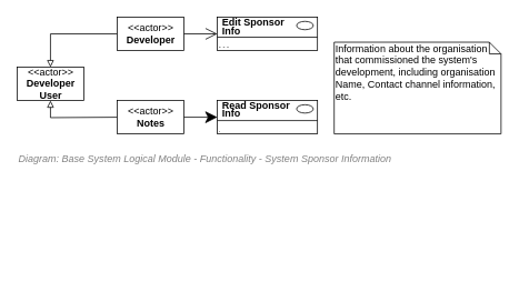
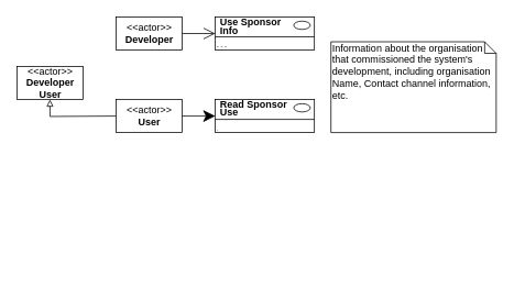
- <mxCell id="7" value="&lt;p style=&quot;line-height: 0.9;&quot;&gt;Edit Sponsor &lt;br&gt;Info&lt;/p&gt;" style="html=1;align=left;spacingLeft=4;verticalAlign=middle;strokeColor=none;fillColor=none;fontStyle=1;spacingTop=2;" vertex="1" parent="6"><mxGeometry width="120" height="20" as="geometry" /></mxCell>
+ <mxCell id="7" value="&lt;p style=&quot;line-height: 0.9;&quot;&gt;Use Sponsor &lt;br&gt;Info&lt;/p&gt;" style="html=1;align=left;spacingLeft=4;verticalAlign=middle;strokeColor=none;fillColor=none;fontStyle=1;spacingTop=2;" vertex="1" parent="6"><mxGeometry width="120" height="20" as="geometry" /></mxCell>
- <mxCell id="3" style="edgeStyle=orthogonalEdgeStyle;rounded=0;orthogonalLoop=1;jettySize=auto;html=1;endArrow=block;endFill=0;" edge="1" parent="1" source="4" target="5"><mxGeometry relative="1" as="geometry" /></mxCell>
- <mxCell id="15" value="&lt;p style=&quot;line-height: 0.8;&quot;&gt;Read Sponsor&lt;br&gt;Info&lt;/p&gt;" style="html=1;align=left;spacingLeft=4;verticalAlign=middle;strokeColor=none;fillColor=none;fontStyle=1;spacingTop=2;" vertex="1" parent="14"><mxGeometry width="120" height="20" as="geometry" /></mxCell>
+ <mxCell id="15" value="&lt;p style=&quot;line-height: 0.8;&quot;&gt;Read Sponsor&lt;br&gt;Use&lt;/p&gt;" style="html=1;align=left;spacingLeft=4;verticalAlign=middle;strokeColor=none;fillColor=none;fontStyle=1;spacingTop=2;" vertex="1" parent="14"><mxGeometry width="120" height="20" as="geometry" /></mxCell>
- <mxCell id="13" value="&amp;lt;&amp;lt;actor&amp;gt;&amp;gt;&lt;br&gt;&lt;b&gt;Notes&lt;br&gt;&lt;/b&gt;" style="text;html=1;align=center;verticalAlign=middle;dashed=0;fillColor=#ffffff;strokeColor=#000000;" vertex="1" parent="1"><mxGeometry x="140" y="120" width="80" height="40" as="geometry" /></mxCell>
+ <mxCell id="13" value="&amp;lt;&amp;lt;actor&amp;gt;&amp;gt;&lt;br&gt;&lt;b&gt;User&lt;br&gt;&lt;/b&gt;" style="text;html=1;align=center;verticalAlign=middle;dashed=0;fillColor=#ffffff;strokeColor=#000000;" vertex="1" parent="1"><mxGeometry x="140" y="120" width="80" height="40" as="geometry" /></mxCell>
- <mxCell id="22" value="&lt;font style=&quot;font-size: 12px&quot;&gt;Diagram: Base System Logical Module -&amp;nbsp;Functionality -&amp;nbsp;System Sponsor Information&lt;/font&gt;" style="text;strokeColor=none;fillColor=none;html=1;fontSize=12;fontStyle=2;verticalAlign=middle;align=left;shadow=0;glass=0;comic=0;opacity=30;fontColor=#808080;" parent="21" vertex="1"><mxGeometry x="20" y="180" width="520" height="20" as="geometry" /></mxCell>
